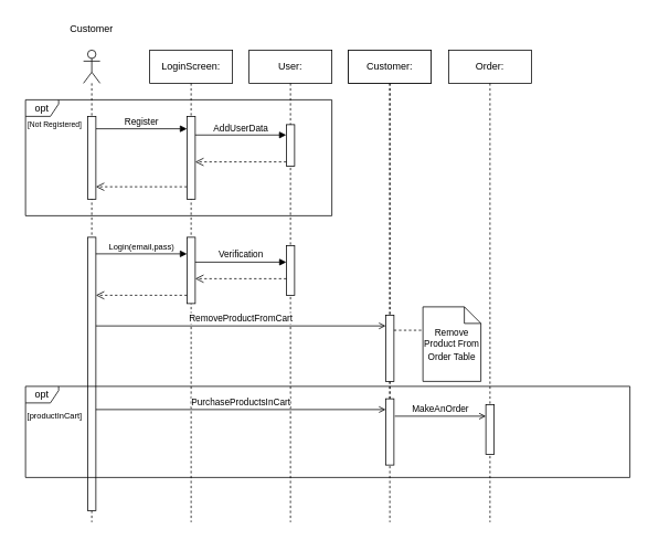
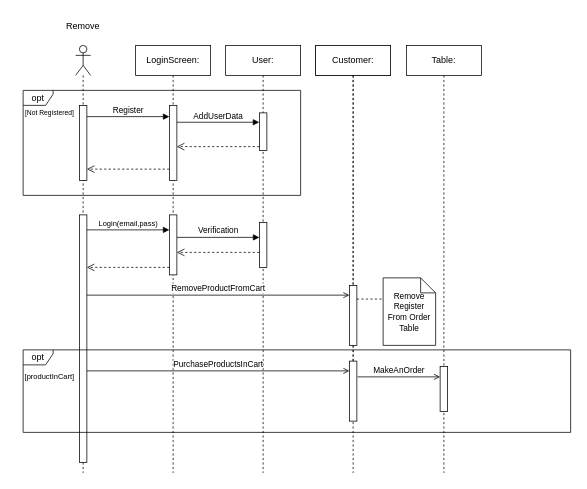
- <mxCell id="7" value="Customer" style="text;html=1;strokeColor=none;fillColor=none;align=center;verticalAlign=middle;whiteSpace=wrap;rounded=0;" parent="1" vertex="1"><mxGeometry x="80" y="20" width="60" height="30" as="geometry" /></mxCell>
+ <mxCell id="7" value="Remove" style="text;html=1;strokeColor=none;fillColor=none;align=center;verticalAlign=middle;whiteSpace=wrap;rounded=0;" parent="1" vertex="1"><mxGeometry x="80" y="20" width="60" height="30" as="geometry" /></mxCell>
- <mxCell id="16" value="Order:" style="shape=umlLifeline;perimeter=lifelinePerimeter;whiteSpace=wrap;html=1;container=1;dropTarget=0;collapsible=0;recursiveResize=0;outlineConnect=0;portConstraint=eastwest;newEdgeStyle={&quot;curved&quot;:0,&quot;rounded&quot;:0};" parent="1" vertex="1"><mxGeometry x="541" y="60" width="100" height="570" as="geometry" /></mxCell>
+ <mxCell id="16" value="Table:" style="shape=umlLifeline;perimeter=lifelinePerimeter;whiteSpace=wrap;html=1;container=1;dropTarget=0;collapsible=0;recursiveResize=0;outlineConnect=0;portConstraint=eastwest;newEdgeStyle={&quot;curved&quot;:0,&quot;rounded&quot;:0};" parent="1" vertex="1"><mxGeometry x="541" y="60" width="100" height="570" as="geometry" /></mxCell>
- <mxCell id="34" value="&lt;font style=&quot;font-size: 11px;&quot;&gt;Remove Product From Order Table&lt;/font&gt;" style="shape=note;size=20;whiteSpace=wrap;html=1;" vertex="1" parent="1"><mxGeometry x="510" y="370" width="70" height="90" as="geometry" /></mxCell>
+ <mxCell id="34" value="&lt;font style=&quot;font-size: 11px;&quot;&gt;Remove Register From Order Table&lt;/font&gt;" style="shape=note;size=20;whiteSpace=wrap;html=1;" vertex="1" parent="1"><mxGeometry x="510" y="370" width="70" height="90" as="geometry" /></mxCell>
